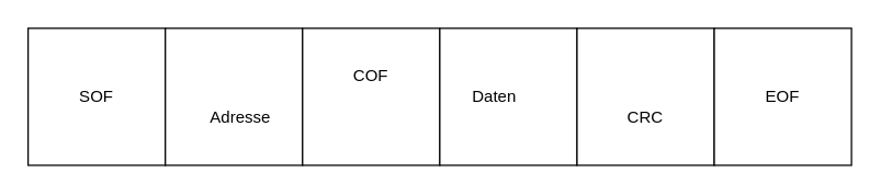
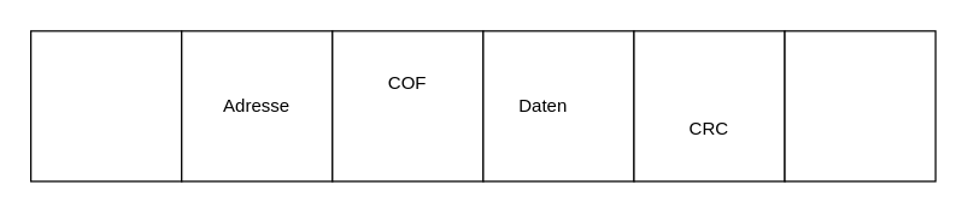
- <mxCell id="8" value="SOF" style="text;html=1;align=center;verticalAlign=middle;whiteSpace=wrap;rounded=0;" vertex="1" parent="1"><mxGeometry x="40" y="55" width="60" height="30" as="geometry" /></mxCell>
- <mxCell id="13" value="EOF" style="text;html=1;align=center;verticalAlign=middle;whiteSpace=wrap;rounded=0;" vertex="1" parent="1"><mxGeometry x="540" y="55" width="60" height="30" as="geometry" /></mxCell>
- <mxCell id="9" value="Adresse" style="text;html=1;align=center;verticalAlign=middle;whiteSpace=wrap;rounded=0;" vertex="1" parent="1"><mxGeometry x="145" y="70" width="60" height="30" as="geometry" /></mxCell>
+ <mxCell id="9" value="Adresse" style="text;html=1;align=center;verticalAlign=middle;whiteSpace=wrap;rounded=0;" vertex="1" parent="1"><mxGeometry x="140" y="55" width="60" height="30" as="geometry" /></mxCell>
